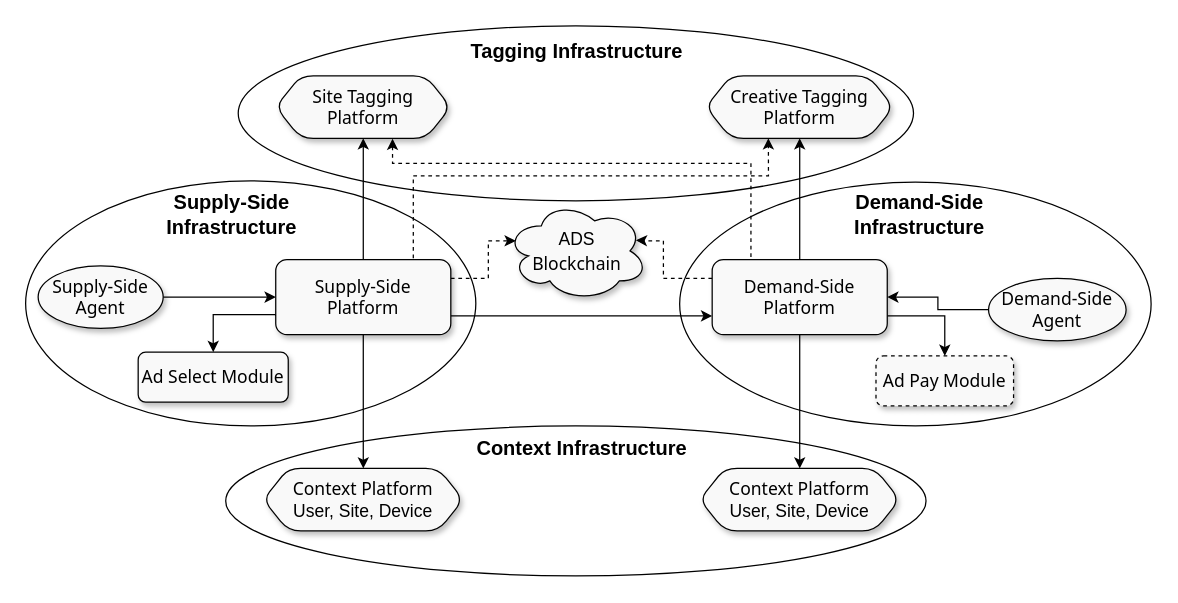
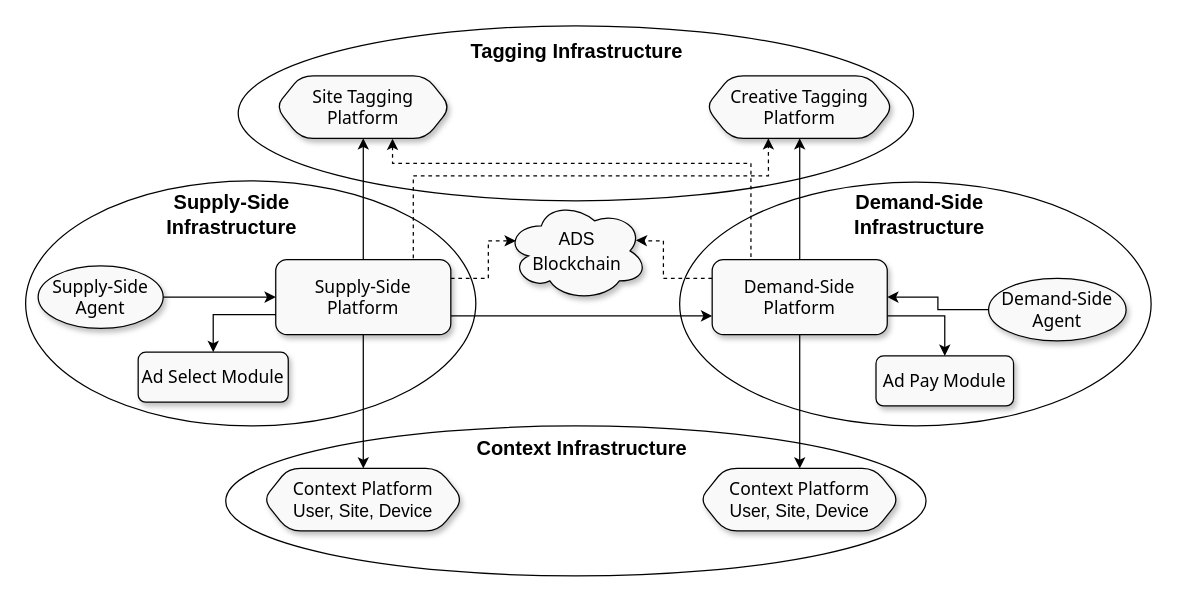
- <mxCell id="26" value="&lt;span style=&quot;border-color: var(--border-color); font-family: &amp;quot;HCo Gotham&amp;quot;, system-ui, -apple-system, &amp;quot;Segoe UI&amp;quot;, Roboto, &amp;quot;Helvetica Neue&amp;quot;, Arial, &amp;quot;Noto Sans&amp;quot;, &amp;quot;Liberation Sans&amp;quot;, sans-serif, &amp;quot;Apple Color Emoji&amp;quot;, &amp;quot;Segoe UI Emoji&amp;quot;, &amp;quot;Segoe UI Symbol&amp;quot;, &amp;quot;Noto Color Emoji&amp;quot;; text-align: start;&quot;&gt;&lt;font style=&quot;border-color: var(--border-color); font-size: 14px;&quot;&gt;Ad Pay Module&lt;/font&gt;&lt;/span&gt;" style="rounded=1;whiteSpace=wrap;html=1;fontColor=#000000;strokeColor=#000000;shadow=1;fillColor=#F9F9F9;dashed=1;" parent="1" vertex="1"><mxGeometry x="700" y="284" width="110" height="40" as="geometry" /></mxCell>
+ <mxCell id="26" value="&lt;span style=&quot;border-color: var(--border-color); font-family: &amp;quot;HCo Gotham&amp;quot;, system-ui, -apple-system, &amp;quot;Segoe UI&amp;quot;, Roboto, &amp;quot;Helvetica Neue&amp;quot;, Arial, &amp;quot;Noto Sans&amp;quot;, &amp;quot;Liberation Sans&amp;quot;, sans-serif, &amp;quot;Apple Color Emoji&amp;quot;, &amp;quot;Segoe UI Emoji&amp;quot;, &amp;quot;Segoe UI Symbol&amp;quot;, &amp;quot;Noto Color Emoji&amp;quot;; text-align: start;&quot;&gt;&lt;font style=&quot;border-color: var(--border-color); font-size: 14px;&quot;&gt;Ad Pay Module&lt;/font&gt;&lt;/span&gt;" style="rounded=1;whiteSpace=wrap;html=1;fontColor=#000000;strokeColor=#000000;shadow=1;fillColor=#F9F9F9;" parent="1" vertex="1"><mxGeometry x="700" y="284" width="110" height="40" as="geometry" /></mxCell>
